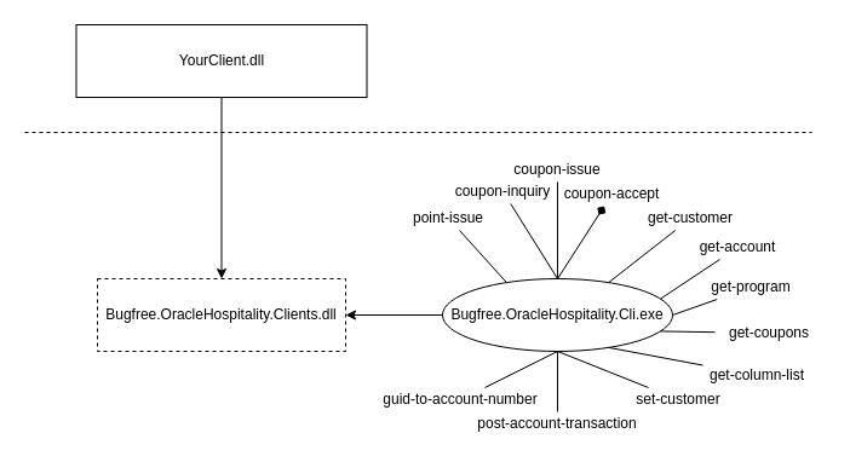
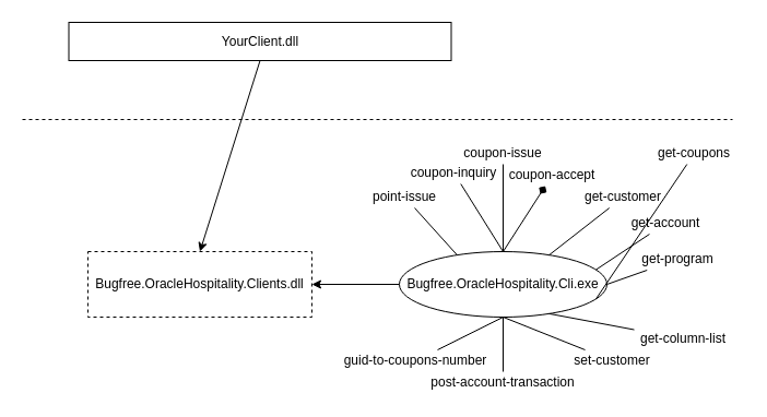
- <mxCell id="3" value="YourClient.dll" style="rounded=0;whiteSpace=wrap;html=1;" parent="1" vertex="1"><mxGeometry x="62.5" y="20" width="240" height="60" as="geometry" /></mxCell>
+ <mxCell id="3" value="YourClient.dll" style="rounded=0;whiteSpace=wrap;html=1;" parent="1" vertex="1"><mxGeometry x="62.5" y="20" width="350" height="35" as="geometry" /></mxCell>
- <mxCell id="20" value="get-coupons" style="text;html=1;strokeColor=none;fillColor=none;align=center;verticalAlign=middle;whiteSpace=wrap;rounded=0;" parent="1" vertex="1"><mxGeometry x="590" y="265" width="90" height="20" as="geometry" /></mxCell>
+ <mxCell id="20" value="get-coupons" style="text;html=1;strokeColor=none;fillColor=none;align=center;verticalAlign=middle;whiteSpace=wrap;rounded=0;" parent="1" vertex="1"><mxGeometry x="590" y="130" width="90" height="20" as="geometry" /></mxCell>
- <mxCell id="28" value="guid-to-account-number" style="text;html=1;strokeColor=none;fillColor=none;align=center;verticalAlign=middle;whiteSpace=wrap;rounded=0;" parent="1" vertex="1"><mxGeometry x="310" y="320" width="140" height="20" as="geometry" /></mxCell>
+ <mxCell id="28" value="guid-to-coupons-number" style="text;html=1;strokeColor=none;fillColor=none;align=center;verticalAlign=middle;whiteSpace=wrap;rounded=0;" parent="1" vertex="1"><mxGeometry x="310" y="320" width="140" height="20" as="geometry" /></mxCell>
